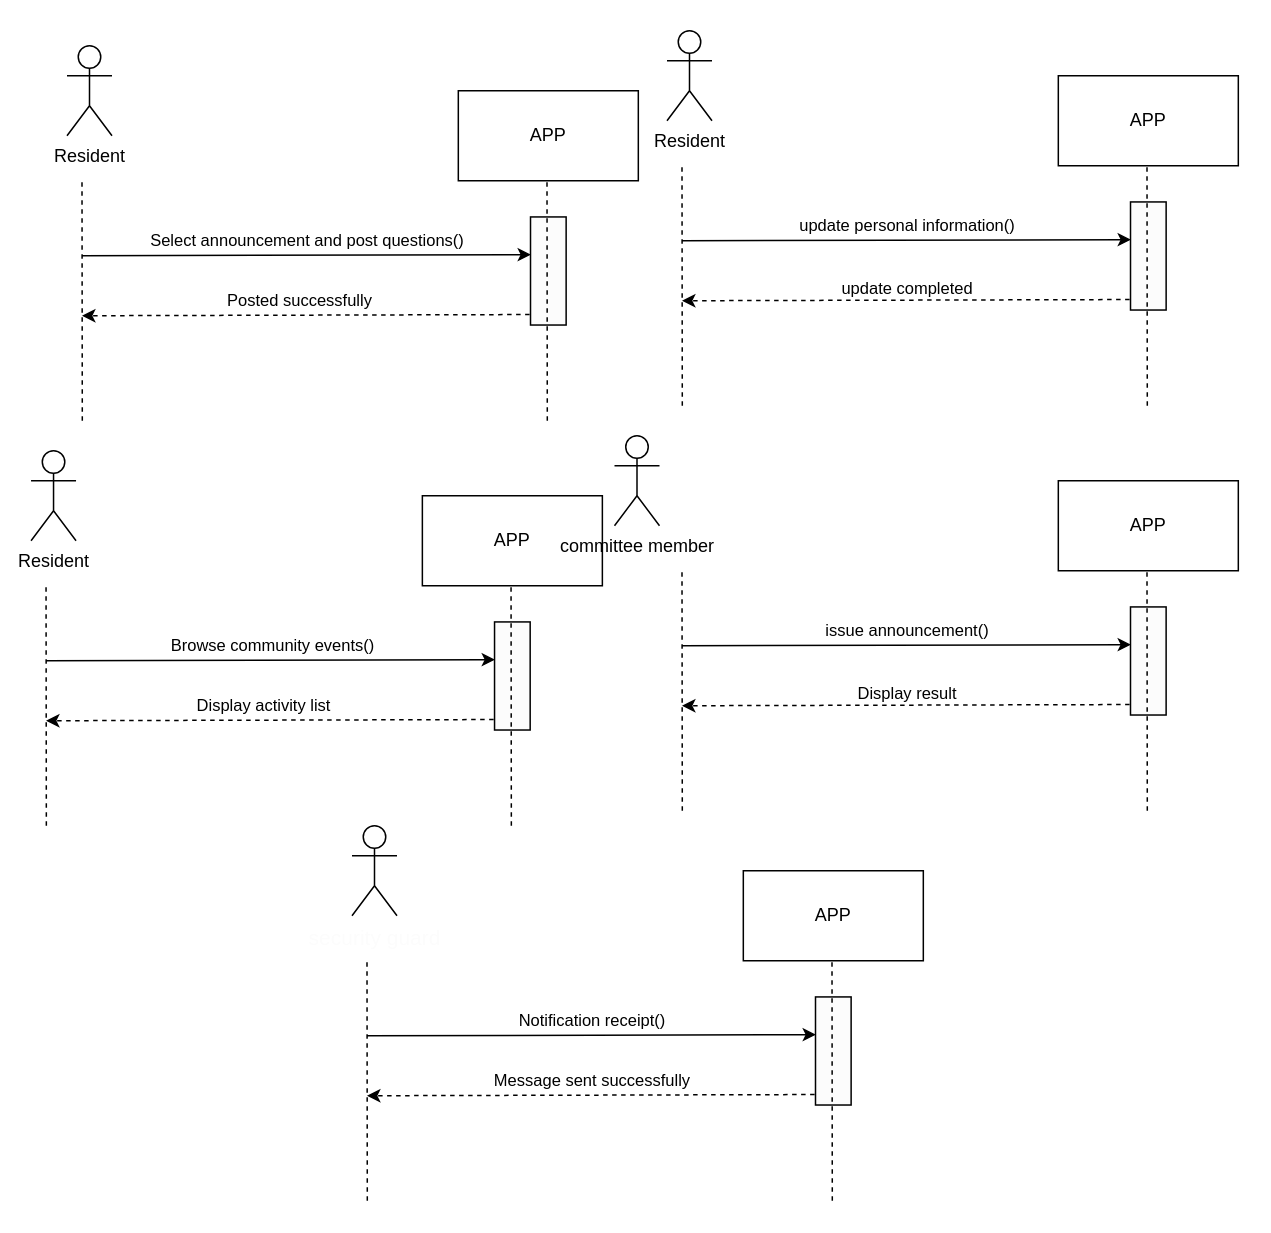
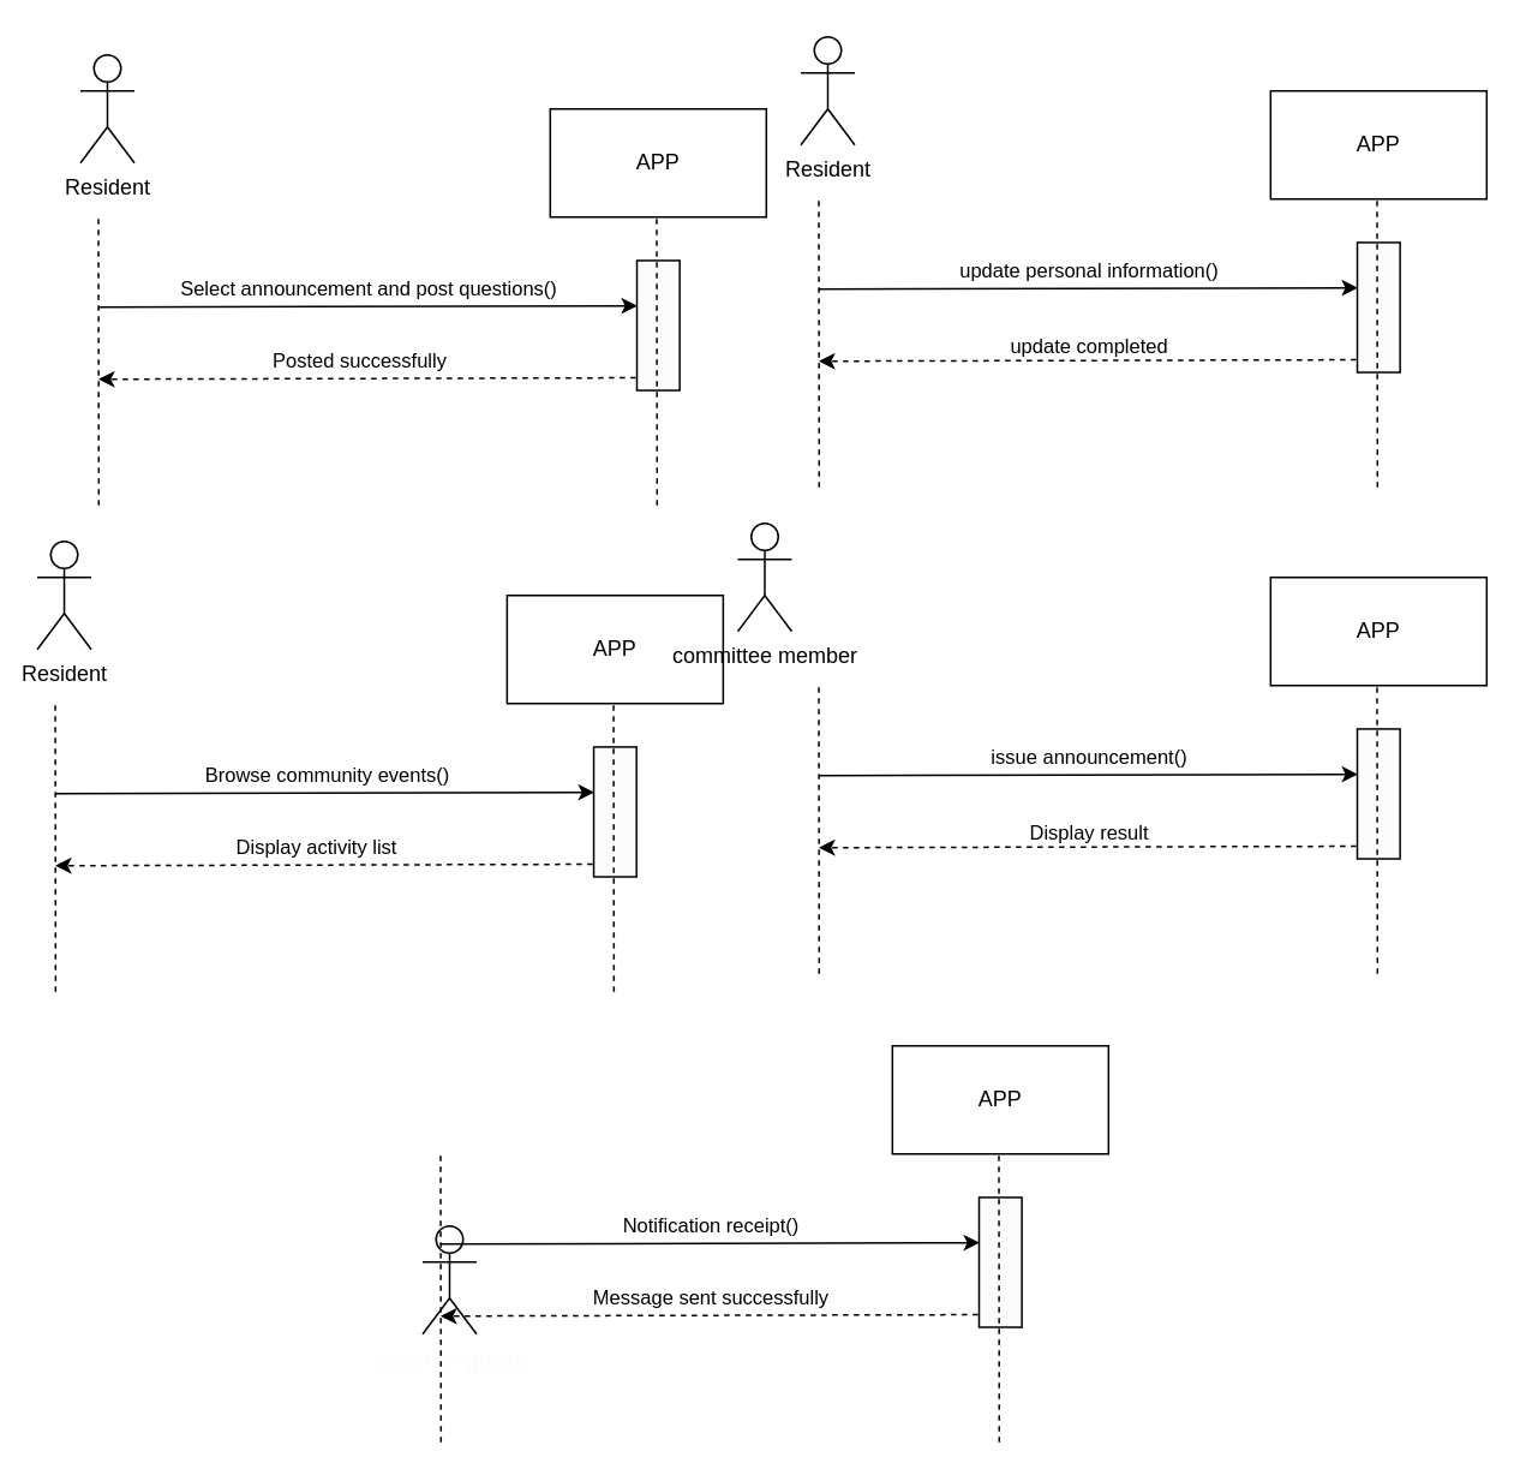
- <mxCell id="38" value="&lt;div style=&quot;text-align: left;&quot;&gt;&lt;font color=&quot;#fcfcfc&quot; face=&quot;arial, sans-serif&quot;&gt;&lt;span style=&quot;font-size: 14px;&quot;&gt;security guard&lt;/span&gt;&lt;/font&gt;&lt;br&gt;&lt;/div&gt;" style="shape=umlActor;verticalLabelPosition=bottom;verticalAlign=top;html=1;outlineConnect=0;" vertex="1" parent="1"><mxGeometry x="234" y="550" width="30" height="60" as="geometry" /></mxCell>
+ <mxCell id="38" value="&lt;div style=&quot;text-align: left;&quot;&gt;&lt;font color=&quot;#fcfcfc&quot; face=&quot;arial, sans-serif&quot;&gt;&lt;span style=&quot;font-size: 14px;&quot;&gt;security guard&lt;/span&gt;&lt;/font&gt;&lt;br&gt;&lt;/div&gt;" style="shape=umlActor;verticalLabelPosition=bottom;verticalAlign=top;html=1;outlineConnect=0;" vertex="1" parent="1"><mxGeometry x="234" y="680" width="30" height="60" as="geometry" /></mxCell>
